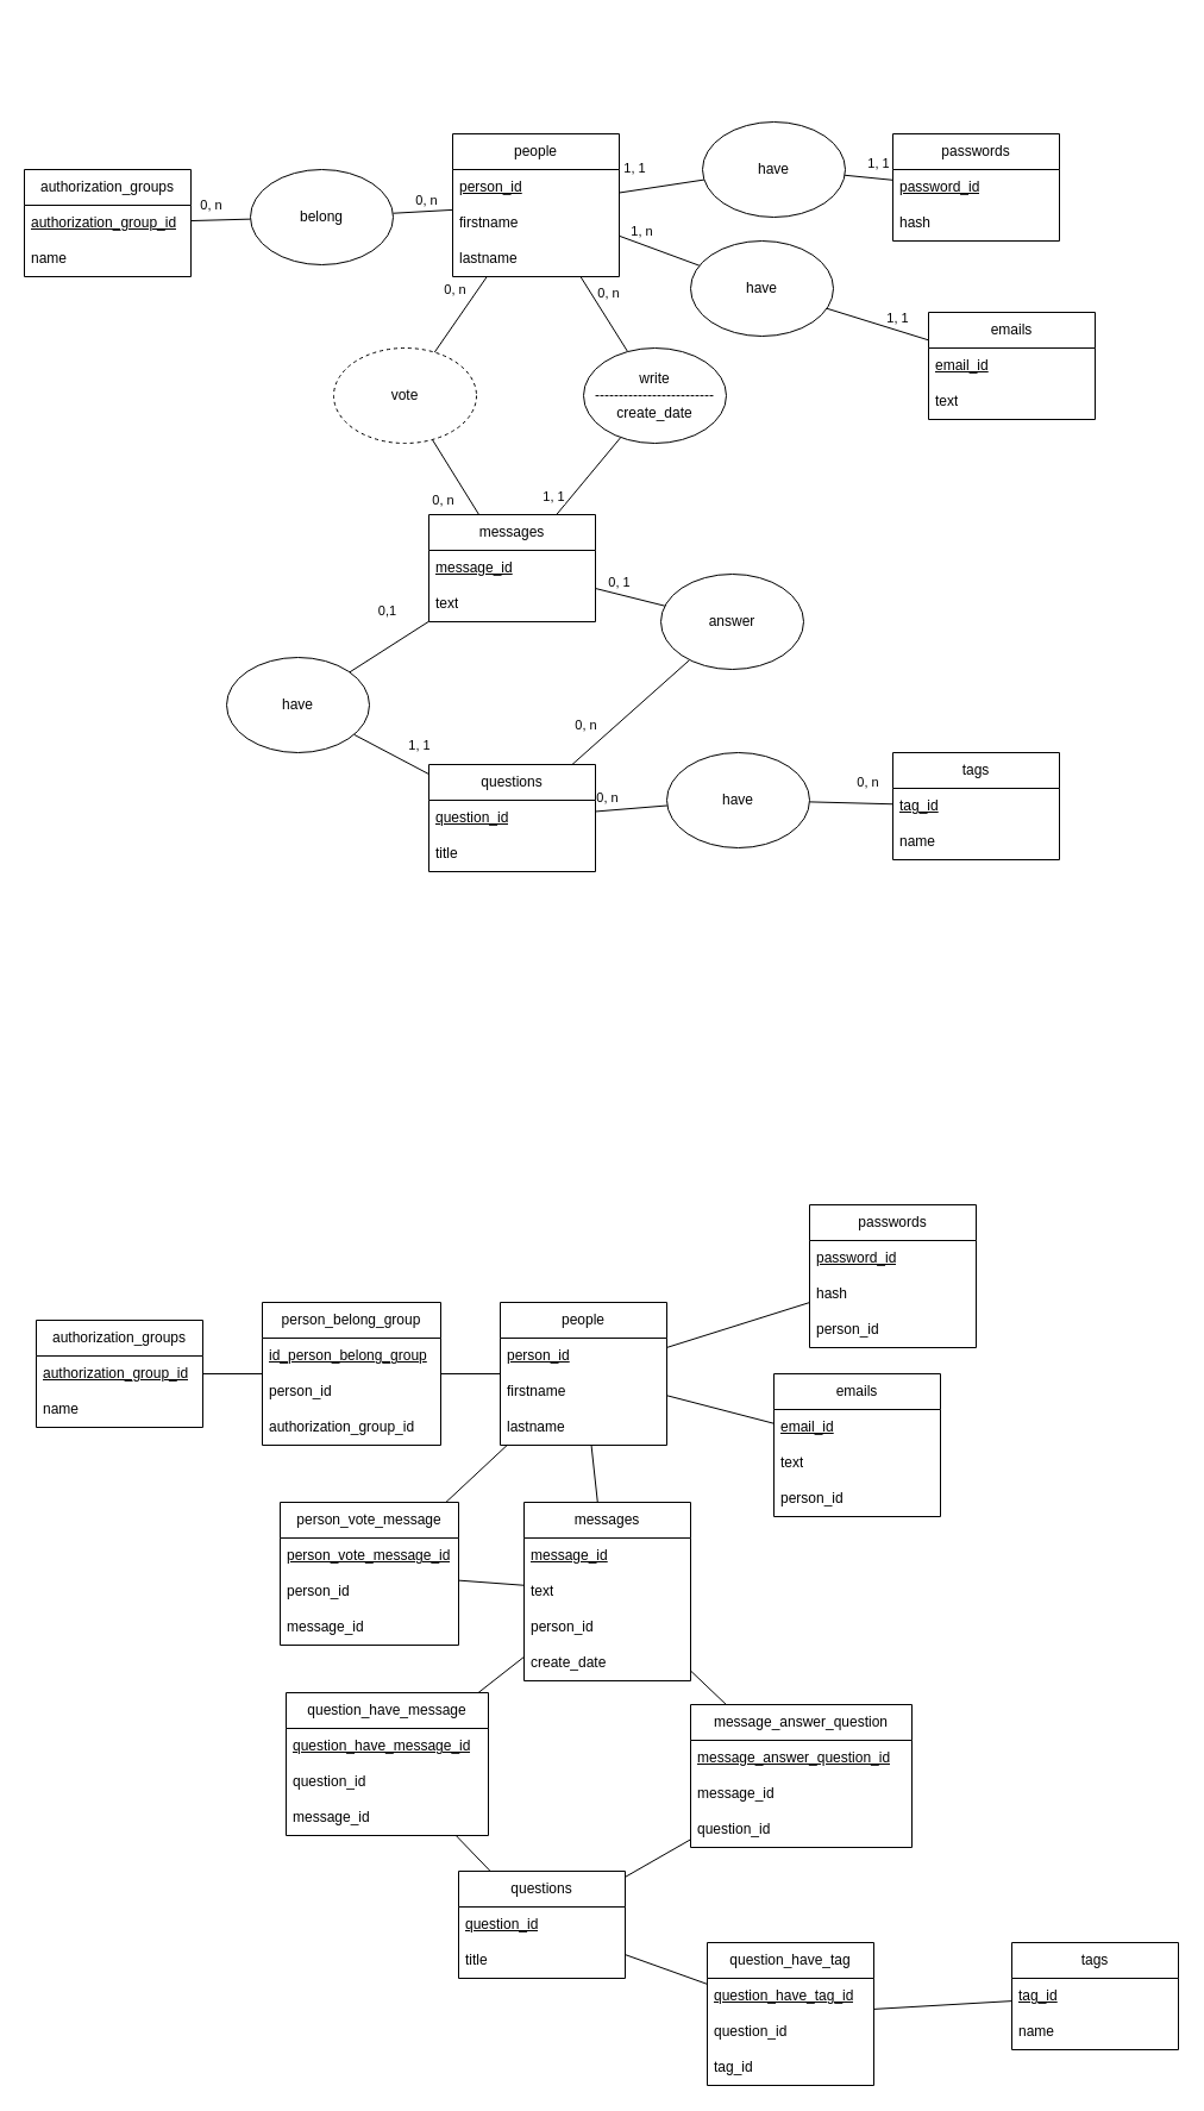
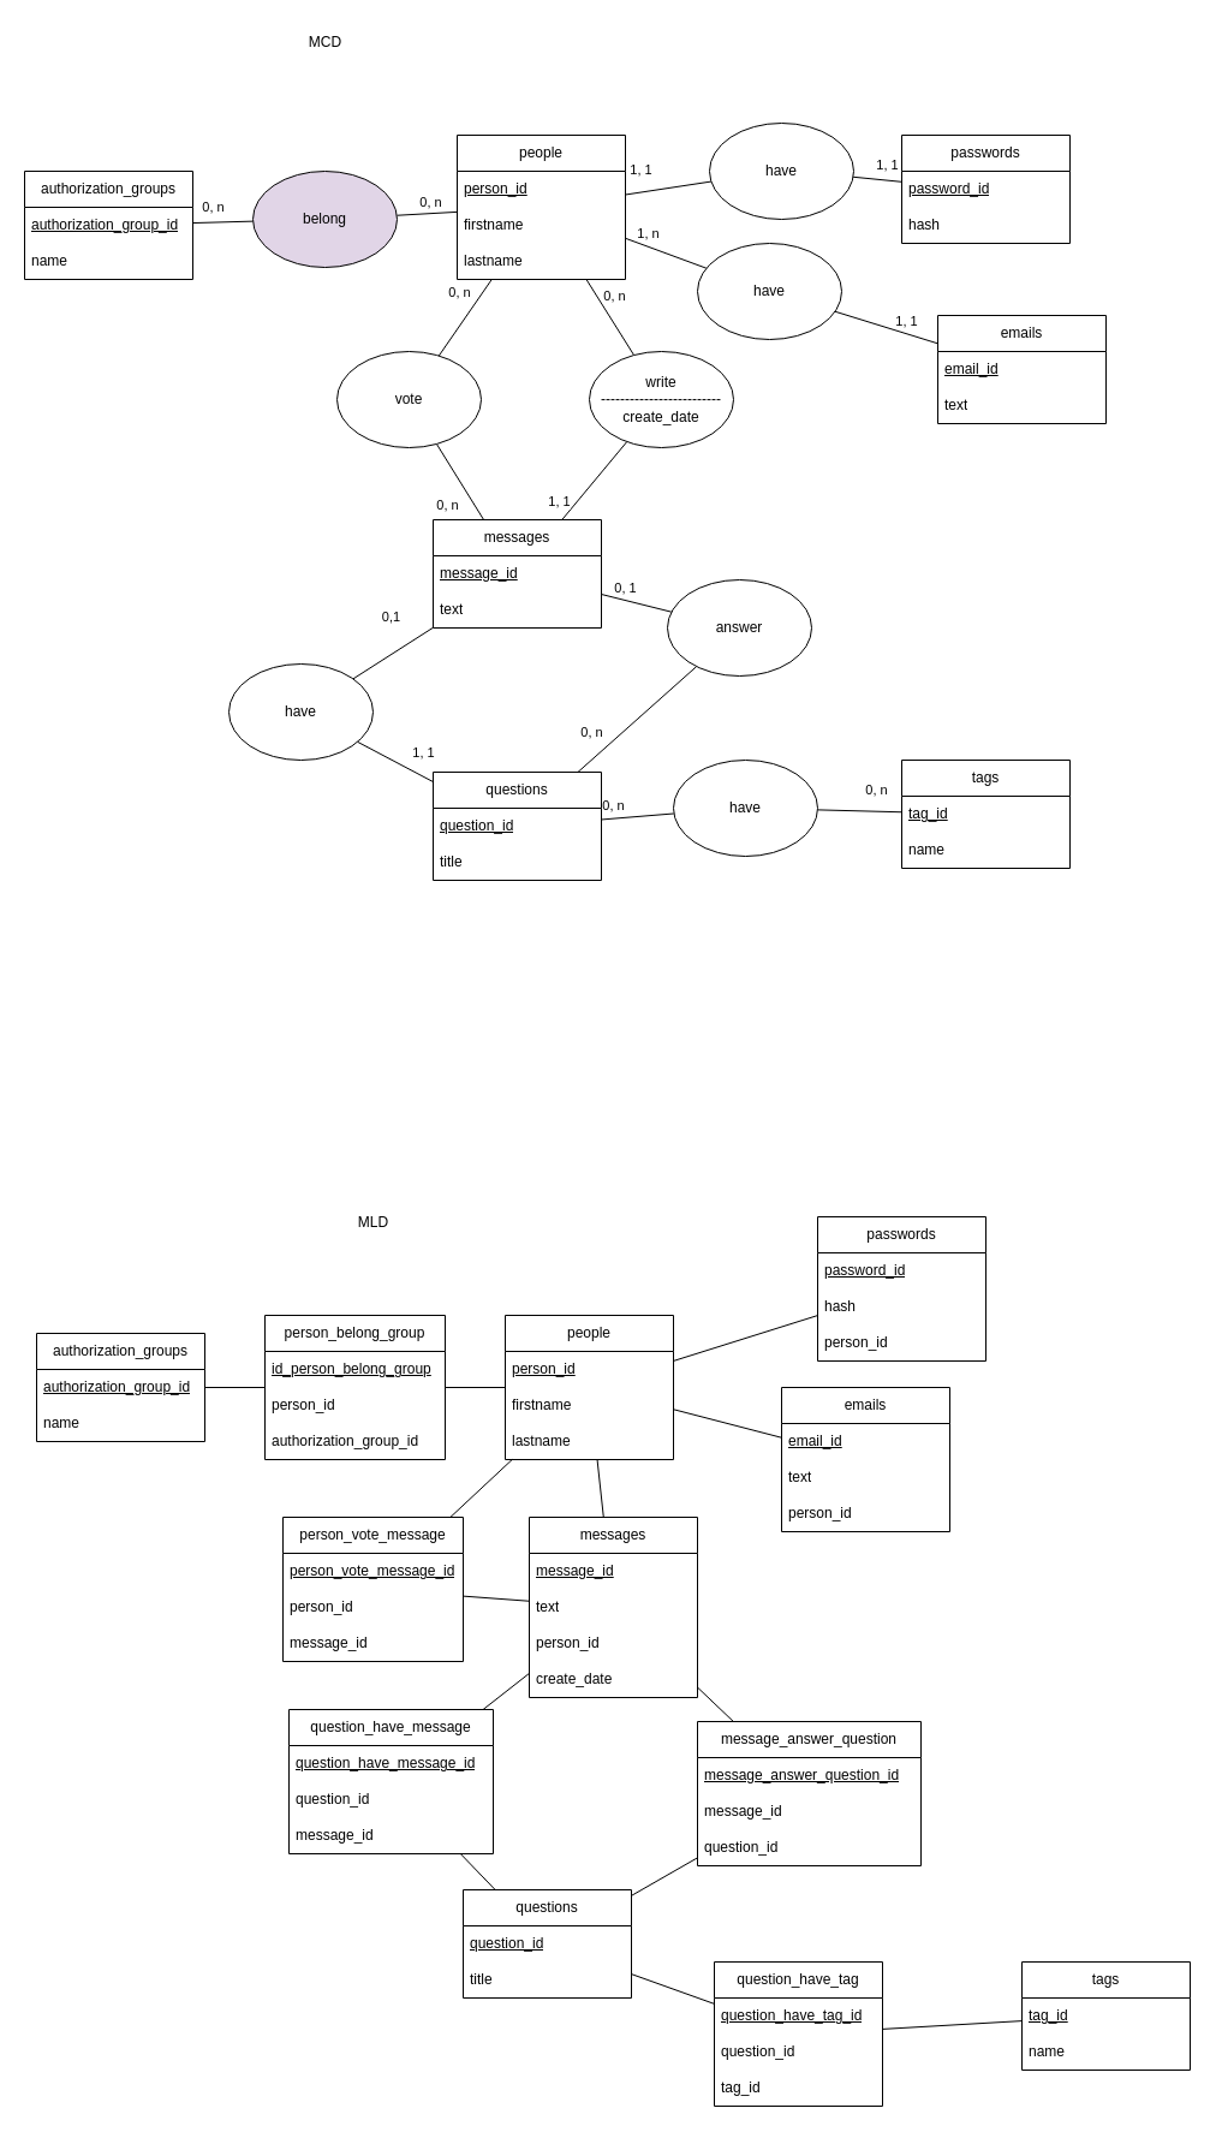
+ <mxCell id="54" value="MCD" style="text;html=1;align=center;verticalAlign=middle;resizable=0;points=[];autosize=1;strokeColor=none;fillColor=none;" parent="1" vertex="1"><mxGeometry x="245" y="20" width="50" height="30" as="geometry" /></mxCell>
- <mxCell id="53" value="belong" style="ellipse;whiteSpace=wrap;html=1;" parent="1" vertex="1"><mxGeometry x="210" y="142" width="120" height="80" as="geometry" /></mxCell>
+ <mxCell id="53" value="belong" style="ellipse;whiteSpace=wrap;html=1;fillColor=#e1d5e7;" parent="1" vertex="1"><mxGeometry x="210" y="142" width="120" height="80" as="geometry" /></mxCell>
- <mxCell id="13" value="vote" style="ellipse;whiteSpace=wrap;html=1;dashed=1;" parent="1" vertex="1"><mxGeometry x="280" y="292" width="120" height="80" as="geometry" /></mxCell>
+ <mxCell id="13" value="vote" style="ellipse;whiteSpace=wrap;html=1;" parent="1" vertex="1"><mxGeometry x="280" y="292" width="120" height="80" as="geometry" /></mxCell>
+ <mxCell id="99" value="MLD" style="text;html=1;align=center;verticalAlign=middle;resizable=0;points=[];autosize=1;strokeColor=none;fillColor=none;" parent="1" vertex="1"><mxGeometry x="285" y="1002" width="50" height="30" as="geometry" /></mxCell>
